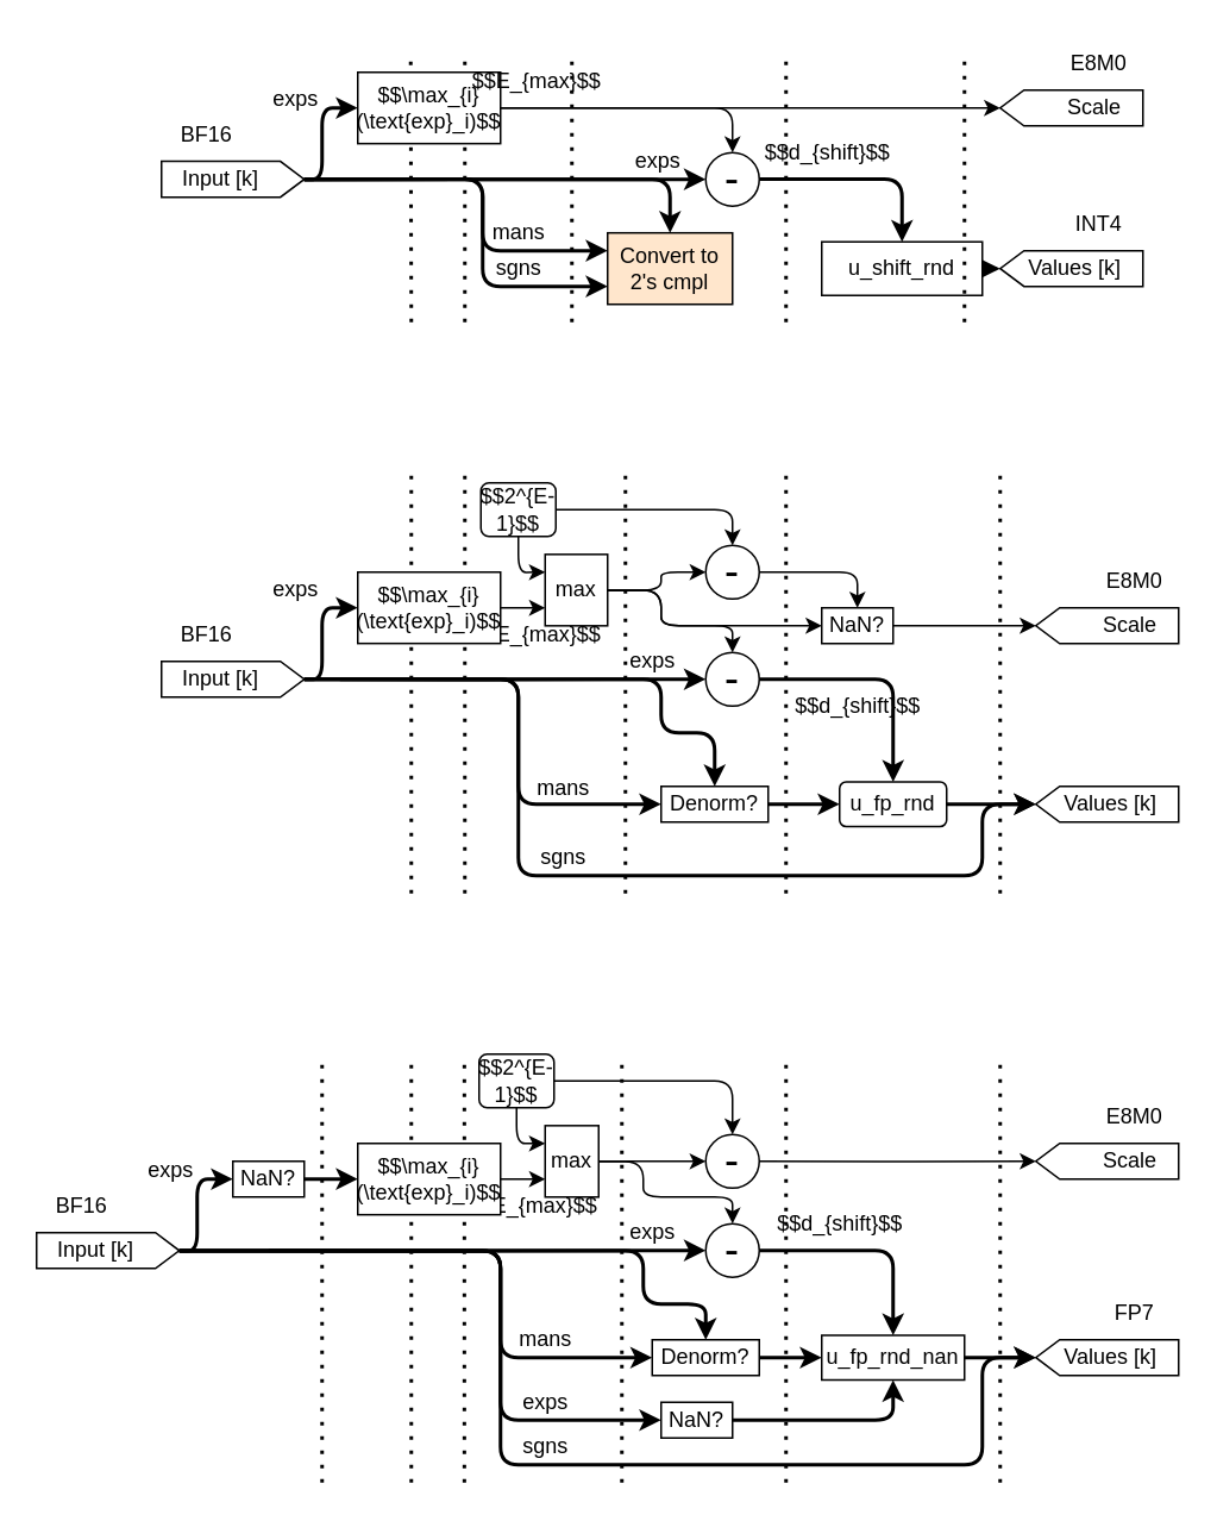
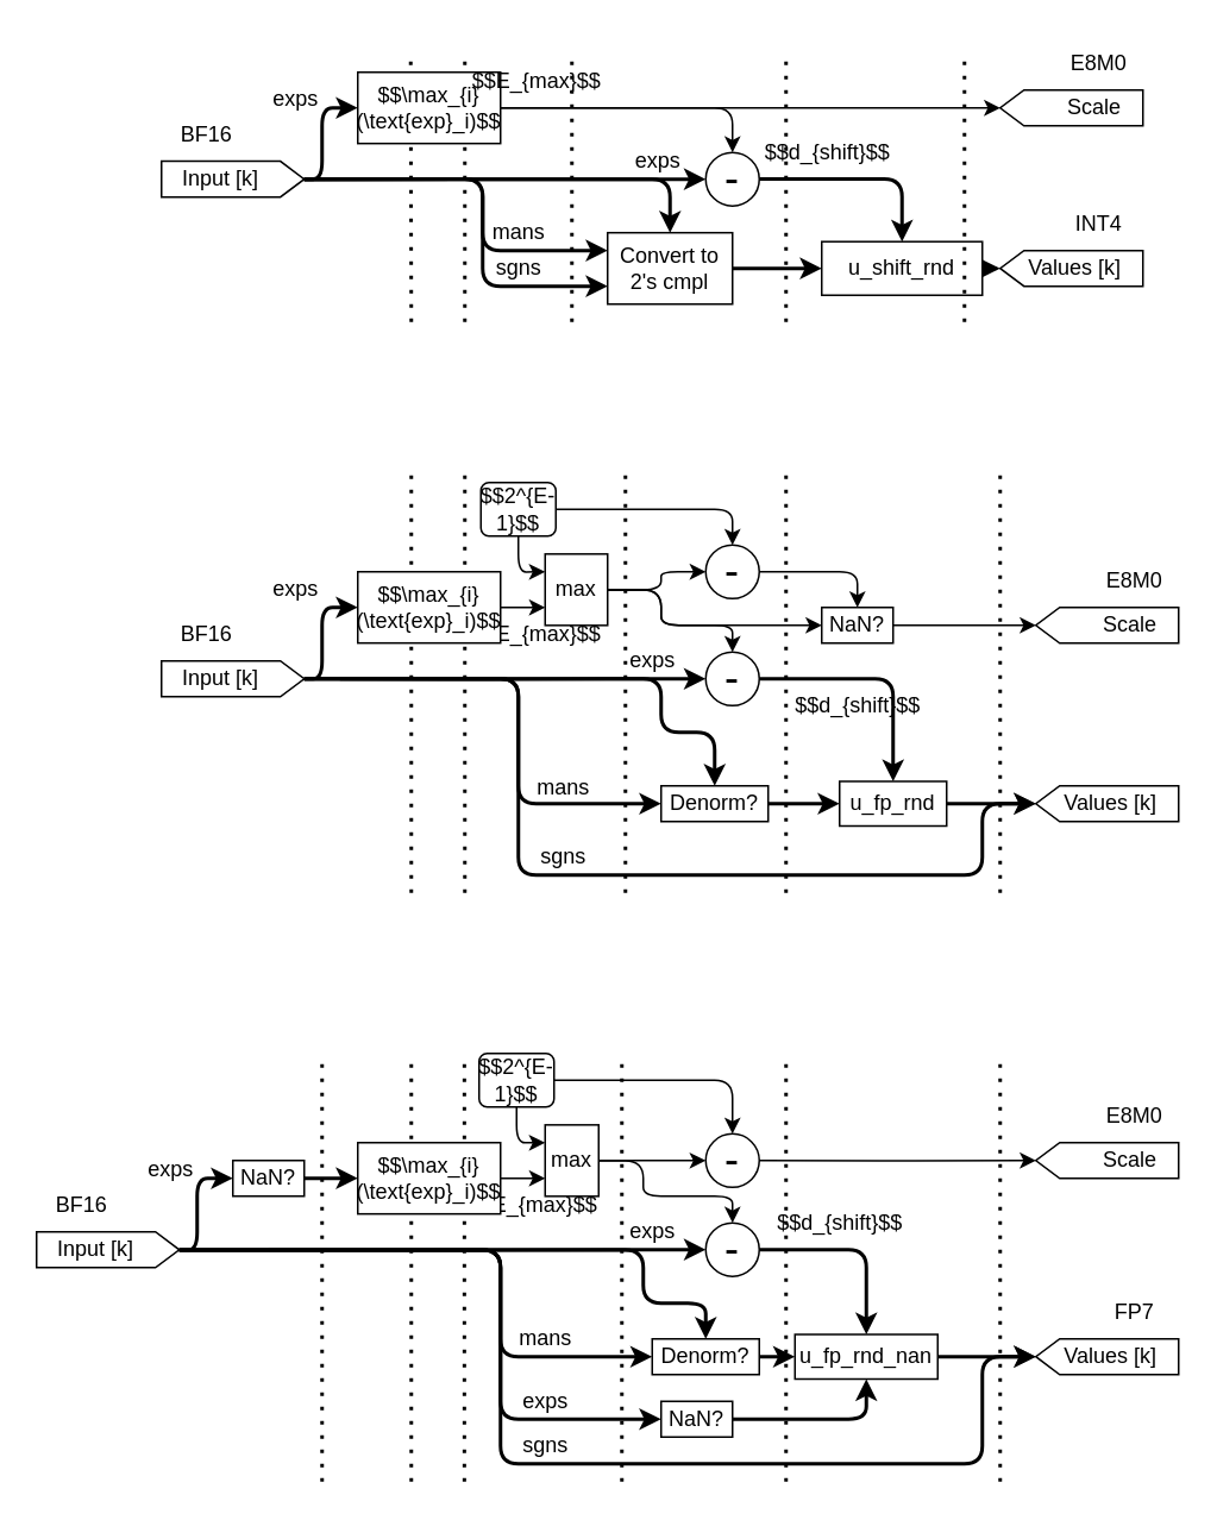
- <mxCell id="21" value="Convert to&lt;br&gt;2's cmpl" style="rounded=0;whiteSpace=wrap;html=1;fillColor=#ffe6cc;" parent="1" vertex="1"><mxGeometry x="340" y="129.96" width="70" height="40.02" as="geometry" /></mxCell>
+ <mxCell id="21" value="Convert to&lt;br&gt;2's cmpl" style="rounded=0;whiteSpace=wrap;html=1;" parent="1" vertex="1"><mxGeometry x="340" y="129.96" width="70" height="40.02" as="geometry" /></mxCell>
+ <mxCell id="20" style="edgeStyle=orthogonalEdgeStyle;html=1;entryX=0;entryY=0.5;entryDx=0;entryDy=0;strokeWidth=2;" parent="1" source="21" target="19" edge="1"><mxGeometry relative="1" as="geometry" /></mxCell>
- <mxCell id="53" value="u_fp_rnd" style="whiteSpace=wrap;html=1;rounded=1;" parent="1" vertex="1"><mxGeometry x="470" y="437.5" width="60" height="25" as="geometry" /></mxCell>
+ <mxCell id="53" value="u_fp_rnd" style="rounded=0;whiteSpace=wrap;html=1;" parent="1" vertex="1"><mxGeometry x="470" y="437.5" width="60" height="25" as="geometry" /></mxCell>
- <mxCell id="83" value="u_fp_rnd_nan" style="rounded=0;whiteSpace=wrap;html=1;" parent="1" vertex="1"><mxGeometry x="460" y="747.5" width="80" height="25" as="geometry" /></mxCell>
+ <mxCell id="83" value="u_fp_rnd_nan" style="rounded=0;whiteSpace=wrap;html=1;" parent="1" vertex="1"><mxGeometry x="445" y="747.5" width="80" height="25" as="geometry" /></mxCell>
